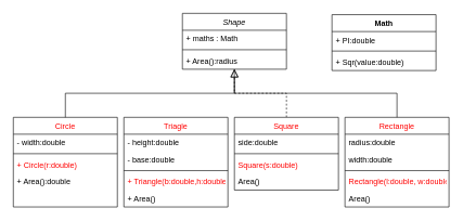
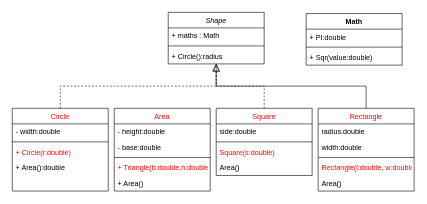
- <mxCell id="29" value="+ Area():radius" style="text;align=left;verticalAlign=top;spacingLeft=4;spacingRight=4;overflow=hidden;rotatable=0;points=[[0,0.5],[1,0.5]];portConstraint=eastwest;" parent="26" vertex="1"><mxGeometry y="60" width="160" height="26" as="geometry" /></mxCell>
+ <mxCell id="29" value="+ Circle():radius" style="text;align=left;verticalAlign=top;spacingLeft=4;spacingRight=4;overflow=hidden;rotatable=0;points=[[0,0.5],[1,0.5]];portConstraint=eastwest;" parent="26" vertex="1"><mxGeometry y="60" width="160" height="26" as="geometry" /></mxCell>
- <mxCell id="7" value="" style="endArrow=block;endSize=10;endFill=0;shadow=0;strokeWidth=1;rounded=0;edgeStyle=elbowEdgeStyle;elbow=vertical;" parent="1" source="2" target="26" edge="1"><mxGeometry width="160" relative="1" as="geometry"><mxPoint x="100" y="23" as="sourcePoint" /><mxPoint x="100" y="23" as="targetPoint" /></mxGeometry></mxCell>
+ <mxCell id="7" value="" style="endArrow=block;endSize=10;endFill=0;shadow=0;strokeWidth=1;rounded=0;edgeStyle=elbowEdgeStyle;elbow=vertical;dashed=1;" parent="1" source="2" target="26" edge="1"><mxGeometry width="160" relative="1" as="geometry"><mxPoint x="100" y="23" as="sourcePoint" /><mxPoint x="100" y="23" as="targetPoint" /></mxGeometry></mxCell>
- <mxCell id="9" value="Triagle" style="swimlane;fontStyle=0;align=center;verticalAlign=top;childLayout=stackLayout;horizontal=1;startSize=26;horizontalStack=0;resizeParent=1;resizeLast=0;collapsible=1;marginBottom=0;rounded=0;shadow=0;strokeWidth=1;fontColor=#FF0000;" parent="1" vertex="1"><mxGeometry x="190" y="180" width="160" height="138" as="geometry"><mxRectangle x="340" y="380" width="170" height="26" as="alternateBounds" /></mxGeometry></mxCell>
+ <mxCell id="9" value="Area" style="swimlane;fontStyle=0;align=center;verticalAlign=top;childLayout=stackLayout;horizontal=1;startSize=26;horizontalStack=0;resizeParent=1;resizeLast=0;collapsible=1;marginBottom=0;rounded=0;shadow=0;strokeWidth=1;fontColor=#FF0000;" parent="1" vertex="1"><mxGeometry x="190" y="180" width="160" height="138" as="geometry"><mxRectangle x="340" y="380" width="170" height="26" as="alternateBounds" /></mxGeometry></mxCell>
